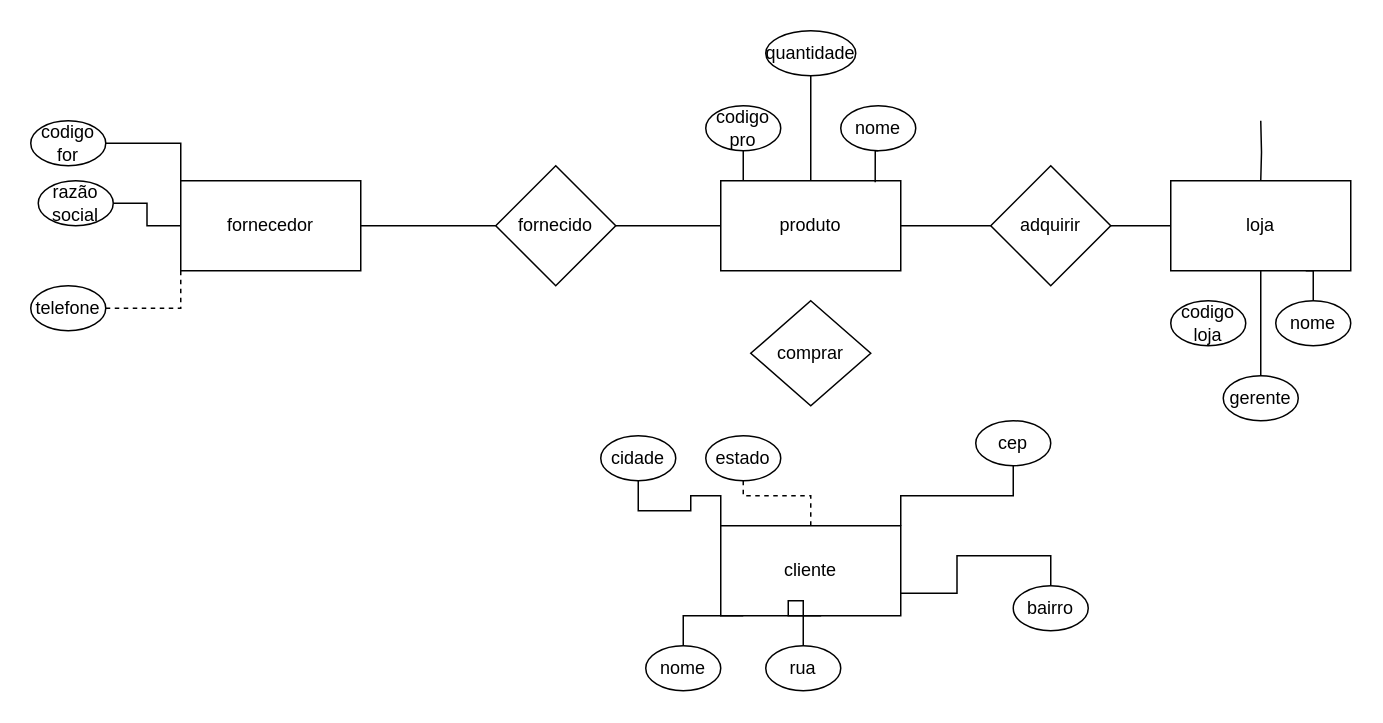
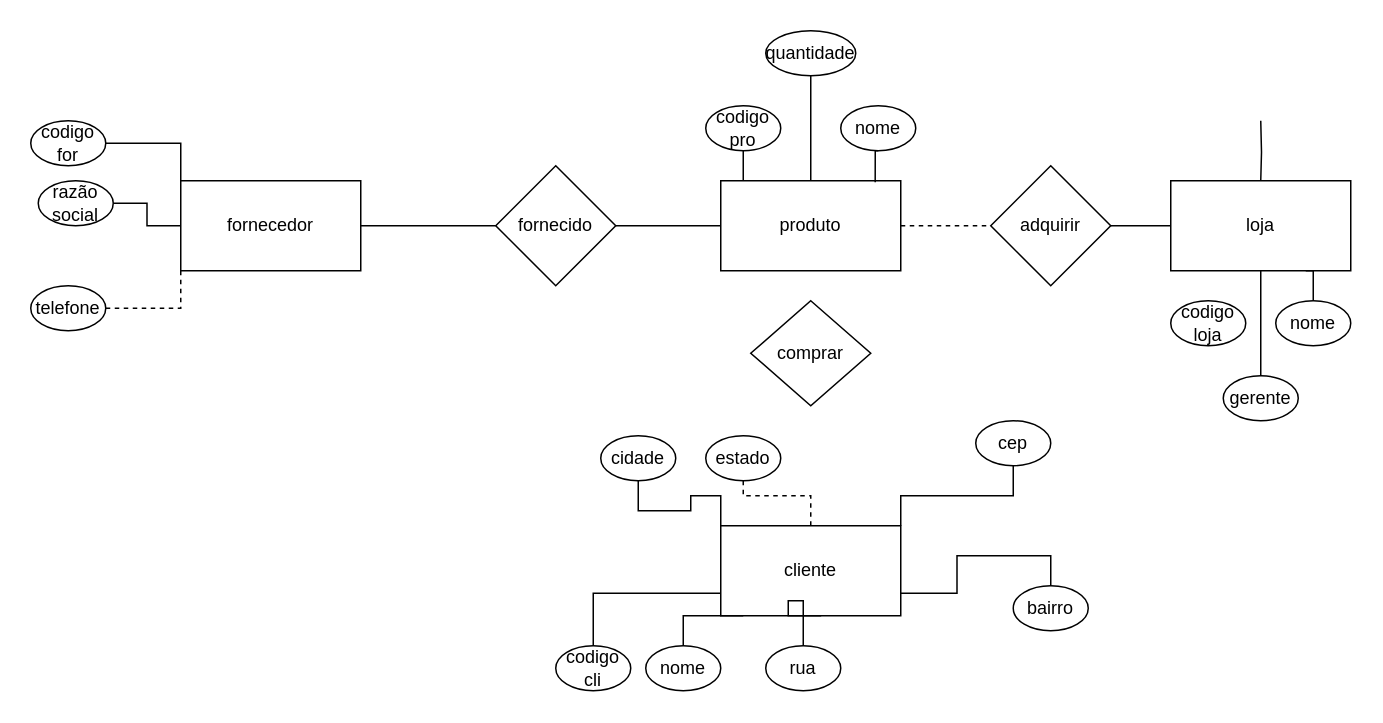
- <mxCell id="30" style="edgeStyle=orthogonalEdgeStyle;rounded=0;orthogonalLoop=1;jettySize=auto;html=1;exitX=1;exitY=0.5;exitDx=0;exitDy=0;entryX=0;entryY=0.5;entryDx=0;entryDy=0;endArrow=none;endFill=0;" edge="1" parent="1" source="31" target="13"><mxGeometry relative="1" as="geometry" /></mxCell>
+ <mxCell id="30" style="edgeStyle=orthogonalEdgeStyle;rounded=0;orthogonalLoop=1;jettySize=auto;html=1;exitX=1;exitY=0.5;exitDx=0;exitDy=0;entryX=0;entryY=0.5;entryDx=0;entryDy=0;endArrow=none;endFill=0;dashed=1;" edge="1" parent="1" source="31" target="13"><mxGeometry relative="1" as="geometry" /></mxCell>
+ <mxCell id="20" style="edgeStyle=orthogonalEdgeStyle;rounded=0;orthogonalLoop=1;jettySize=auto;html=1;exitX=0.5;exitY=0;exitDx=0;exitDy=0;entryX=0;entryY=0.75;entryDx=0;entryDy=0;endArrow=none;endFill=0;" edge="1" parent="1" source="21" target="10"><mxGeometry relative="1" as="geometry" /></mxCell>
+ <mxCell id="21" value="codigo cli" style="ellipse;whiteSpace=wrap;html=1;" vertex="1" parent="1"><mxGeometry x="370" y="430" width="50" height="30" as="geometry" /></mxCell>
